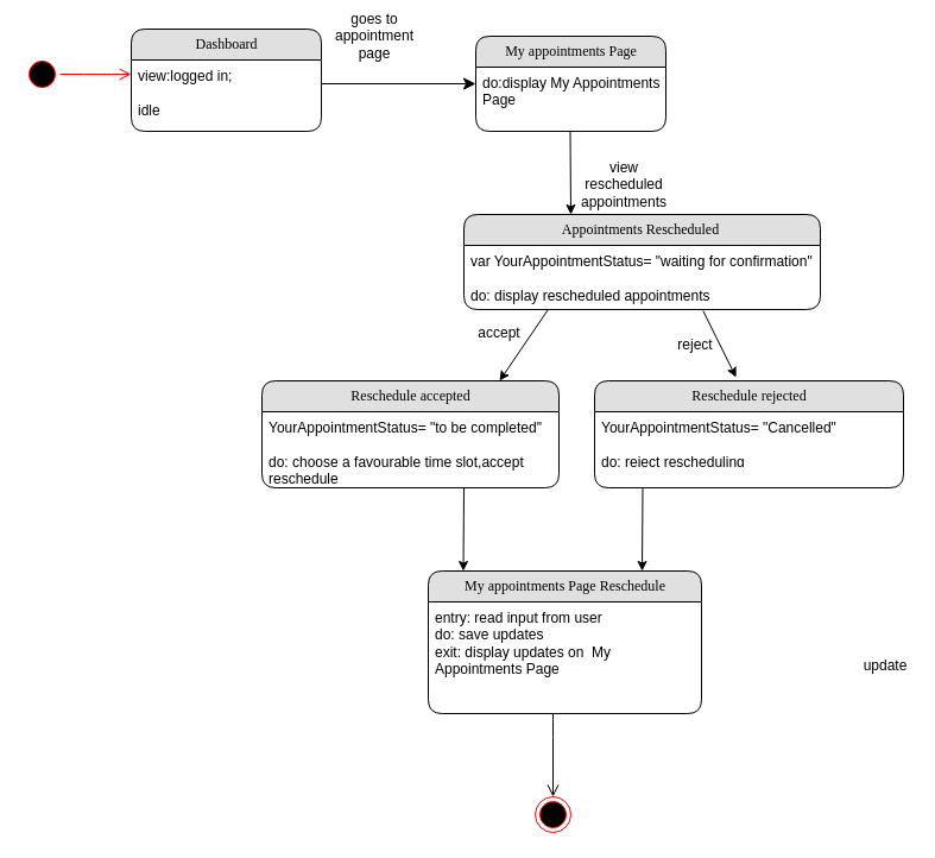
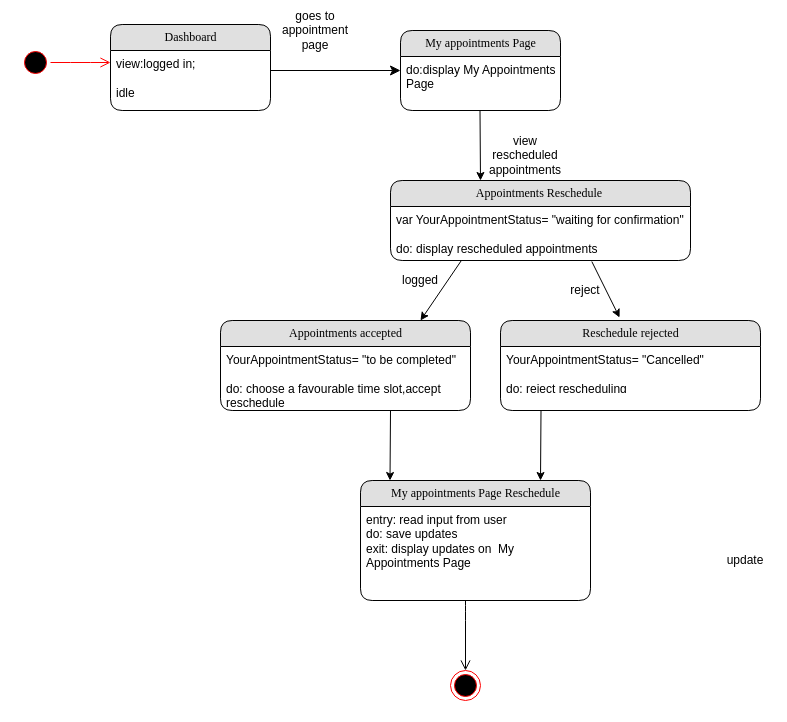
- <mxCell id="25" value="Appointments Rescheduled&amp;nbsp;" style="swimlane;html=1;fontStyle=0;childLayout=stackLayout;horizontal=1;startSize=26;fillColor=#e0e0e0;horizontalStack=0;resizeParent=1;resizeLast=0;collapsible=1;marginBottom=0;swimlaneFillColor=#ffffff;align=center;rounded=1;shadow=0;comic=0;labelBackgroundColor=none;strokeWidth=1;fontFamily=Verdana;fontSize=12" parent="1" vertex="1"><mxGeometry x="390" y="180" width="300" height="80" as="geometry" /></mxCell>
+ <mxCell id="25" value="Appointments Reschedule&amp;nbsp;" style="swimlane;html=1;fontStyle=0;childLayout=stackLayout;horizontal=1;startSize=26;fillColor=#e0e0e0;horizontalStack=0;resizeParent=1;resizeLast=0;collapsible=1;marginBottom=0;swimlaneFillColor=#ffffff;align=center;rounded=1;shadow=0;comic=0;labelBackgroundColor=none;strokeWidth=1;fontFamily=Verdana;fontSize=12" parent="1" vertex="1"><mxGeometry x="390" y="180" width="300" height="80" as="geometry" /></mxCell>
- <mxCell id="23" value="accept" style="text;html=1;strokeColor=none;fillColor=none;align=center;verticalAlign=middle;whiteSpace=wrap;rounded=0;" parent="1" vertex="1"><mxGeometry x="400" y="270" width="40" height="20" as="geometry" /></mxCell>
+ <mxCell id="23" value="logged" style="text;html=1;strokeColor=none;fillColor=none;align=center;verticalAlign=middle;whiteSpace=wrap;rounded=0;" parent="1" vertex="1"><mxGeometry x="400" y="270" width="40" height="20" as="geometry" /></mxCell>
- <mxCell id="16" value="Reschedule accepted" style="swimlane;html=1;fontStyle=0;childLayout=stackLayout;horizontal=1;startSize=26;fillColor=#e0e0e0;horizontalStack=0;resizeParent=1;resizeLast=0;collapsible=1;marginBottom=0;swimlaneFillColor=#ffffff;align=center;rounded=1;shadow=0;comic=0;labelBackgroundColor=none;strokeWidth=1;fontFamily=Verdana;fontSize=12" parent="1" vertex="1"><mxGeometry x="220" y="320" width="250" height="90" as="geometry" /></mxCell>
+ <mxCell id="16" value="Appointments accepted" style="swimlane;html=1;fontStyle=0;childLayout=stackLayout;horizontal=1;startSize=26;fillColor=#e0e0e0;horizontalStack=0;resizeParent=1;resizeLast=0;collapsible=1;marginBottom=0;swimlaneFillColor=#ffffff;align=center;rounded=1;shadow=0;comic=0;labelBackgroundColor=none;strokeWidth=1;fontFamily=Verdana;fontSize=12" parent="1" vertex="1"><mxGeometry x="220" y="320" width="250" height="90" as="geometry" /></mxCell>
